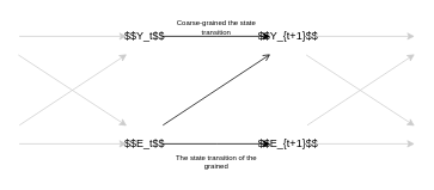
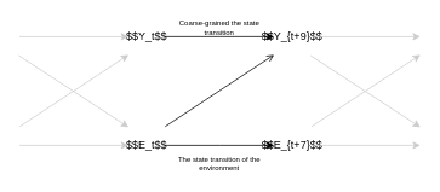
- <mxCell id="4" value="$$Y_{t+1}$$" style="text;html=1;strokeColor=none;fillColor=none;align=center;verticalAlign=middle;whiteSpace=wrap;rounded=0;" parent="1" vertex="1"><mxGeometry x="301" y="20" width="40" height="40" as="geometry" /></mxCell>
+ <mxCell id="4" value="$$Y_{t+9}$$" style="text;html=1;strokeColor=none;fillColor=none;align=center;verticalAlign=middle;whiteSpace=wrap;rounded=0;" parent="1" vertex="1"><mxGeometry x="301" y="20" width="40" height="40" as="geometry" /></mxCell>
- <mxCell id="8" value="$$E_{t+1}$$" style="text;html=1;strokeColor=none;fillColor=none;align=center;verticalAlign=middle;whiteSpace=wrap;rounded=0;" parent="1" vertex="1"><mxGeometry x="301" y="140" width="40" height="40" as="geometry" /></mxCell>
+ <mxCell id="8" value="$$E_{t+7}$$" style="text;html=1;strokeColor=none;fillColor=none;align=center;verticalAlign=middle;whiteSpace=wrap;rounded=0;" parent="1" vertex="1"><mxGeometry x="301" y="140" width="40" height="40" as="geometry" /></mxCell>
- <mxCell id="10" value="The state transition of the grained" style="text;html=1;strokeColor=none;fillColor=none;align=center;verticalAlign=middle;whiteSpace=wrap;rounded=0;fontSize=8;" parent="1" vertex="1"><mxGeometry x="181" y="170" width="120" height="20" as="geometry" /></mxCell>
+ <mxCell id="10" value="The state transition of the environment" style="text;html=1;strokeColor=none;fillColor=none;align=center;verticalAlign=middle;whiteSpace=wrap;rounded=0;fontSize=8;" parent="1" vertex="1"><mxGeometry x="181" y="170" width="120" height="20" as="geometry" /></mxCell>
